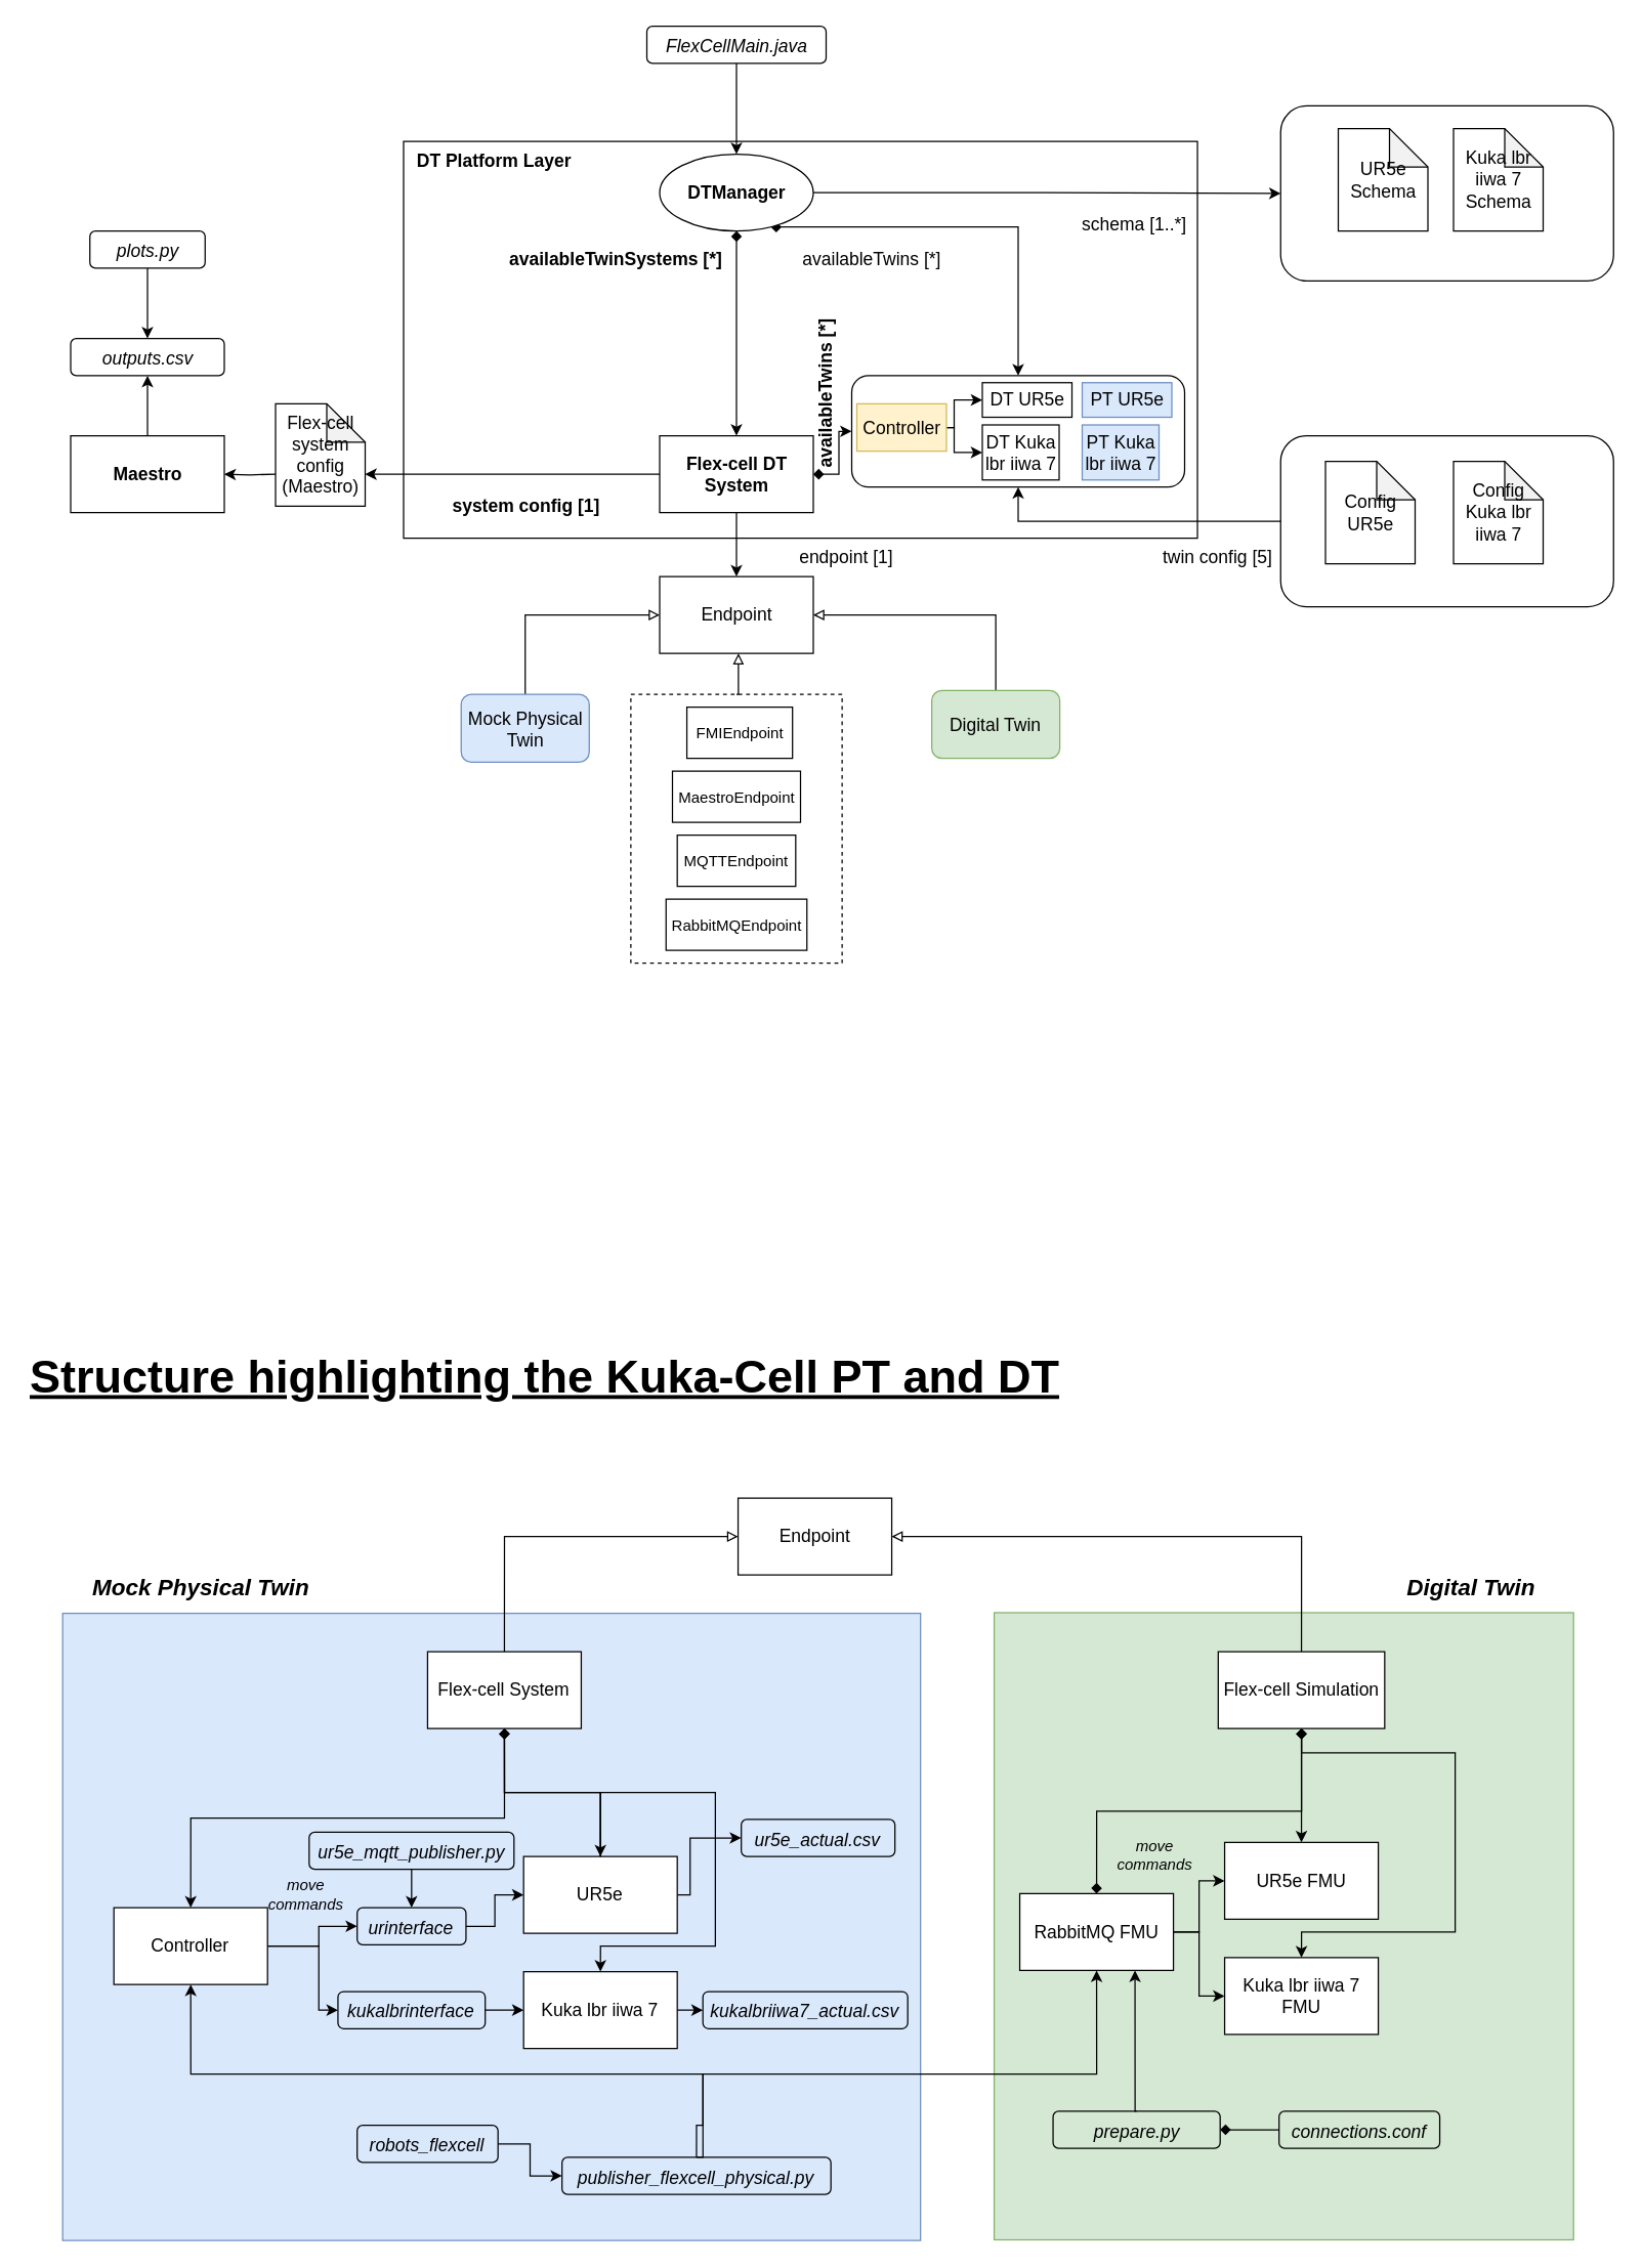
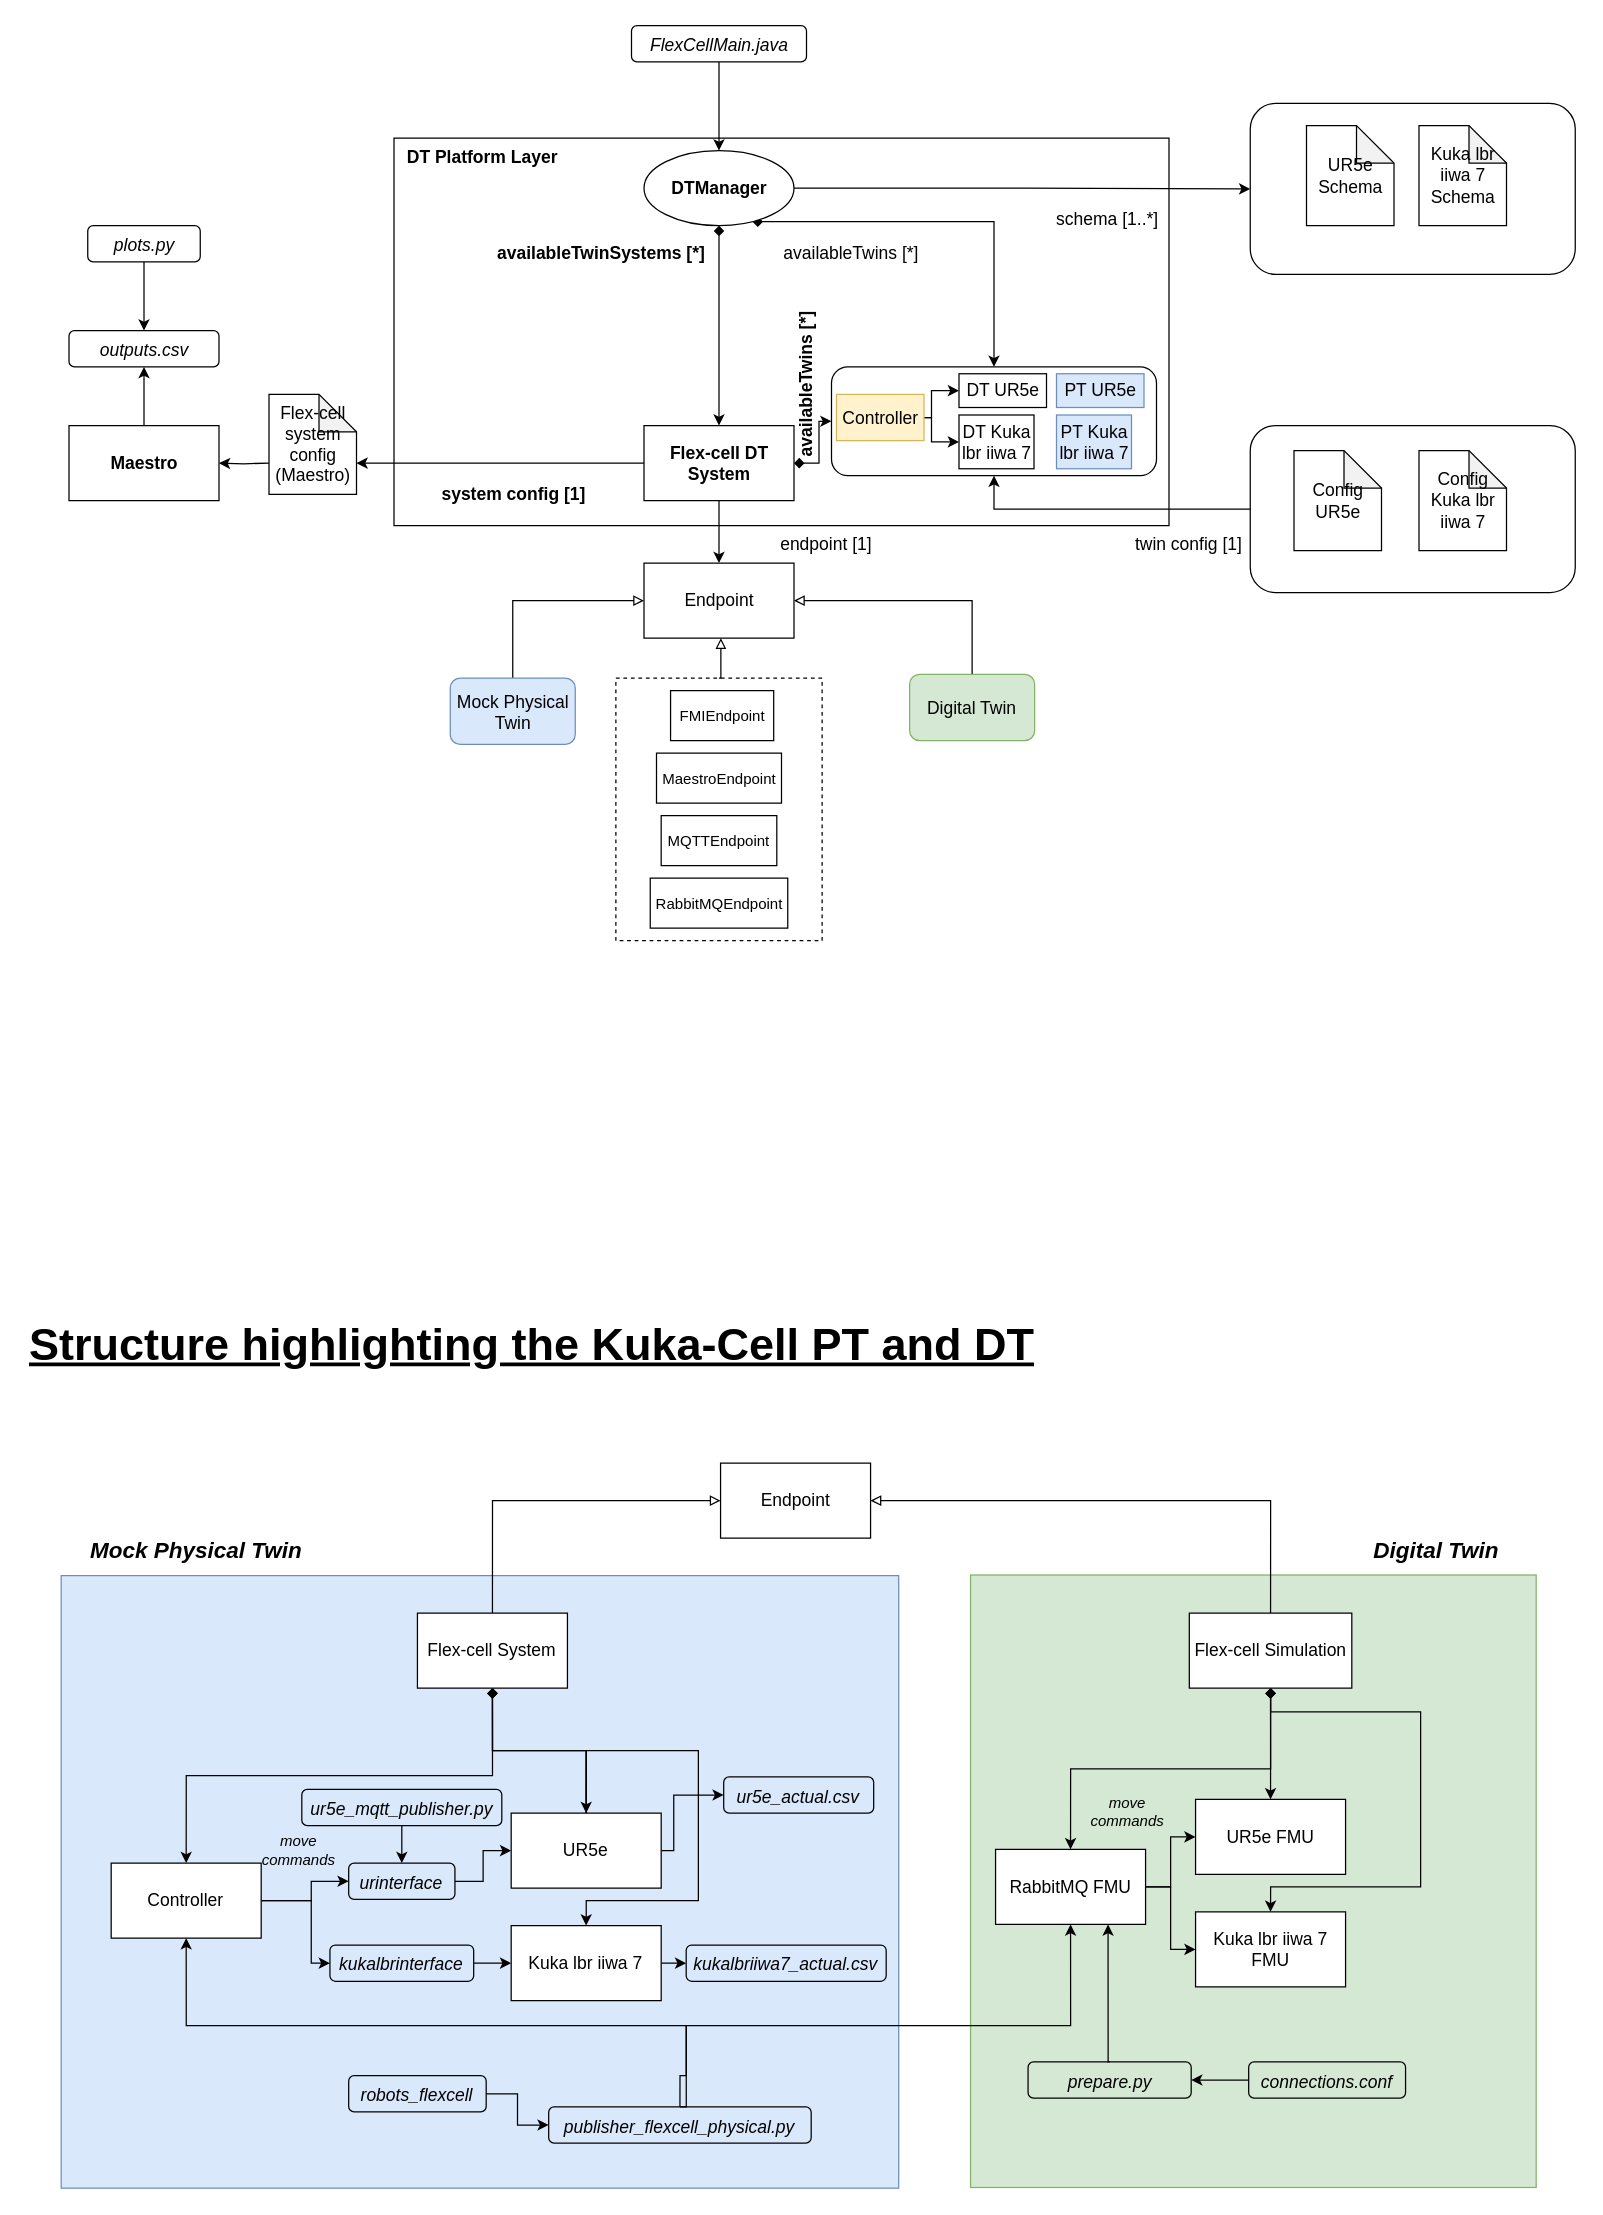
- <mxCell id="40" value="twin config [5]" style="text;html=1;align=center;verticalAlign=middle;resizable=0;points=[];autosize=1;strokeColor=none;fillColor=none;fontSize=14;" parent="1" vertex="1"><mxGeometry x="894.5" y="420" width="110" height="30" as="geometry" /></mxCell>
+ <mxCell id="40" value="twin config [1]" style="text;html=1;align=center;verticalAlign=middle;resizable=0;points=[];autosize=1;strokeColor=none;fillColor=none;fontSize=14;" parent="1" vertex="1"><mxGeometry x="894.5" y="420" width="110" height="30" as="geometry" /></mxCell>
- <mxCell id="75" style="edgeStyle=orthogonalEdgeStyle;rounded=0;orthogonalLoop=1;jettySize=auto;html=1;exitX=0.5;exitY=1;exitDx=0;exitDy=0;entryX=0.5;entryY=0;entryDx=0;entryDy=0;startArrow=diamond;startFill=1;endArrow=diamond;endFill=1;fontSize=14;" parent="1" source="79" target="68" edge="1"><mxGeometry relative="1" as="geometry" /></mxCell>
+ <mxCell id="75" style="edgeStyle=orthogonalEdgeStyle;rounded=0;orthogonalLoop=1;jettySize=auto;html=1;exitX=0.5;exitY=1;exitDx=0;exitDy=0;entryX=0.5;entryY=0;entryDx=0;entryDy=0;startArrow=diamond;startFill=1;endArrow=classic;endFill=1;fontSize=14;" parent="1" source="79" target="68" edge="1"><mxGeometry relative="1" as="geometry" /></mxCell>
- <mxCell id="101" style="edgeStyle=orthogonalEdgeStyle;rounded=0;orthogonalLoop=1;jettySize=auto;html=1;exitX=0;exitY=0.5;exitDx=0;exitDy=0;entryX=1;entryY=0.5;entryDx=0;entryDy=0;fontSize=14;fontColor=#000000;endArrow=diamond;" parent="1" source="102" target="100" edge="1"><mxGeometry relative="1" as="geometry" /></mxCell>
+ <mxCell id="101" style="edgeStyle=orthogonalEdgeStyle;rounded=0;orthogonalLoop=1;jettySize=auto;html=1;exitX=0;exitY=0.5;exitDx=0;exitDy=0;entryX=1;entryY=0.5;entryDx=0;entryDy=0;fontSize=14;fontColor=#000000;" parent="1" source="102" target="100" edge="1"><mxGeometry relative="1" as="geometry" /></mxCell>
